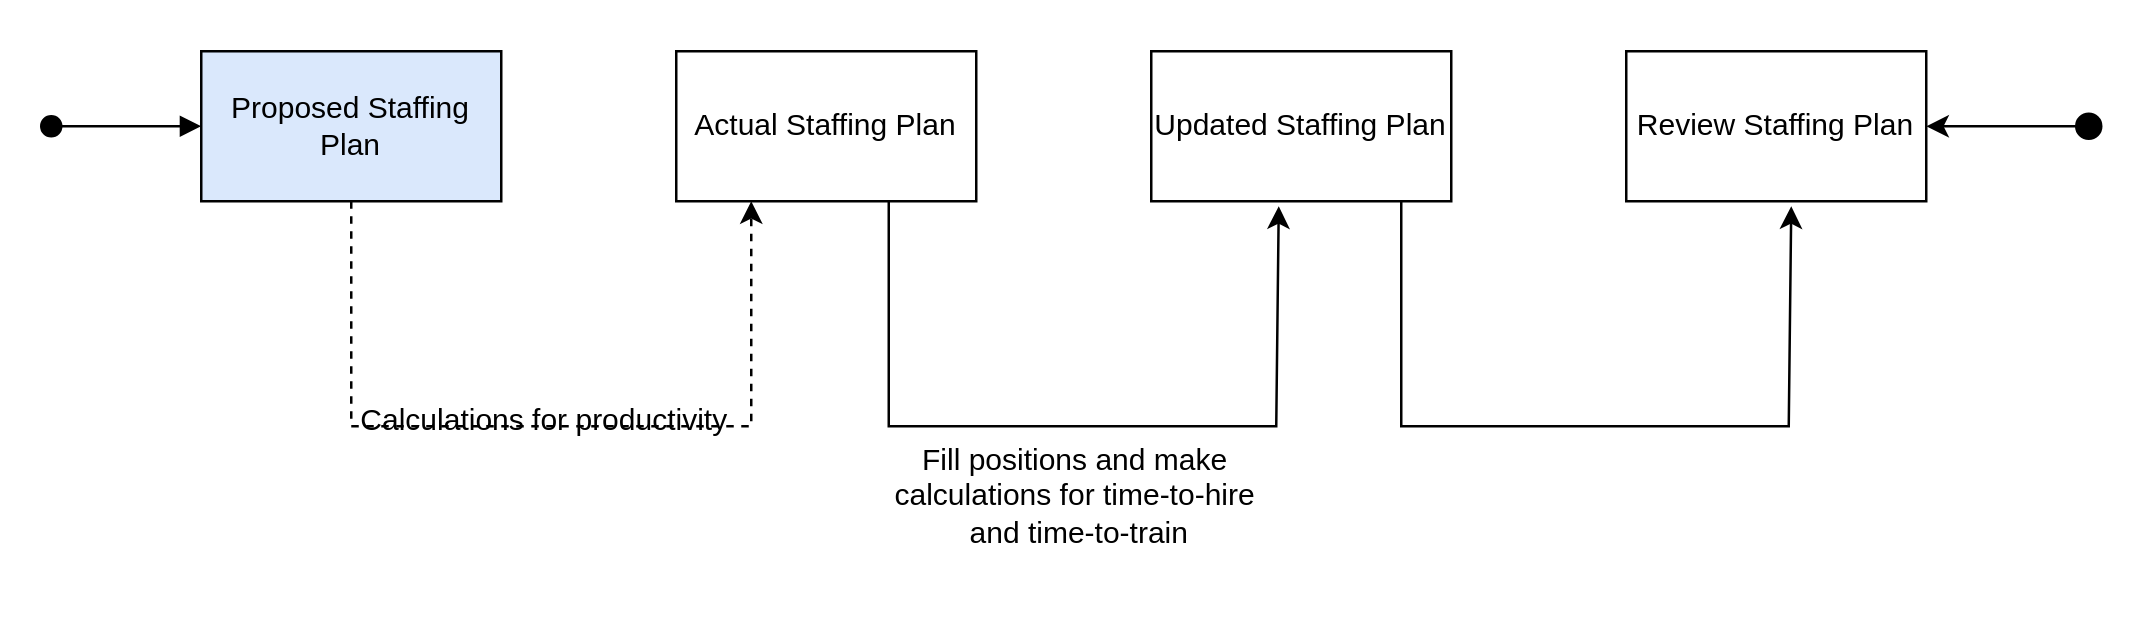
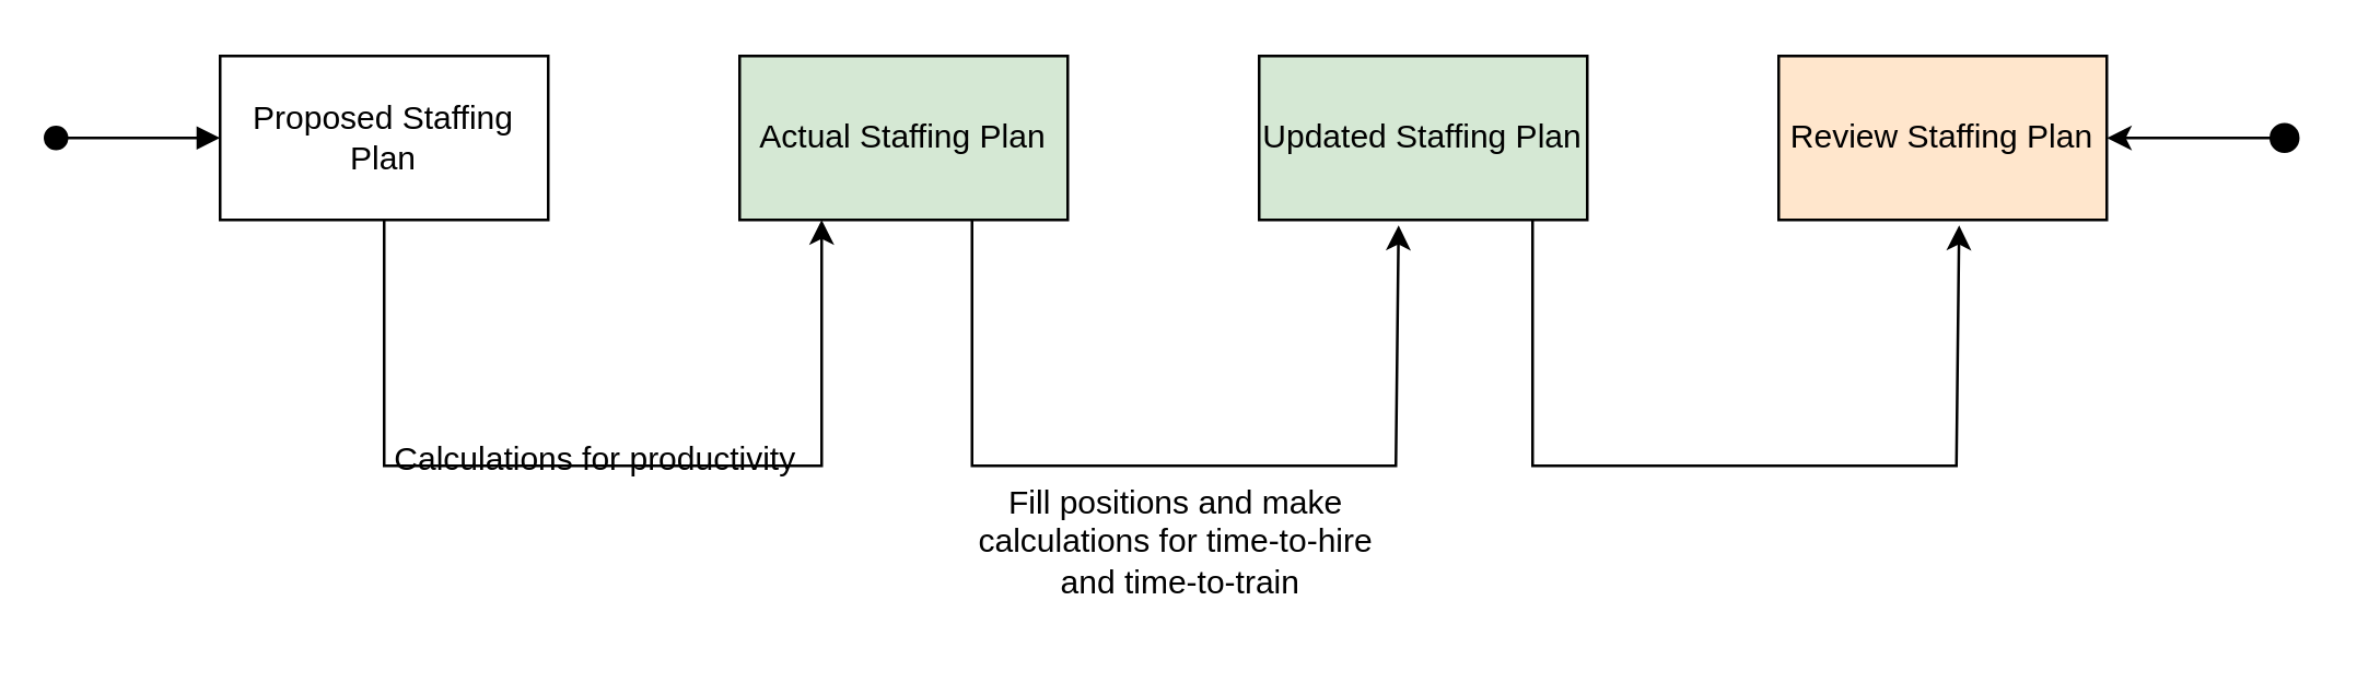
- <mxCell id="3" value="Proposed Staffing Plan" style="rounded=0;whiteSpace=wrap;html=1;fillColor=#dae8fc;" vertex="1" parent="1"><mxGeometry x="80" y="20" width="120" height="60" as="geometry" /></mxCell>
+ <mxCell id="3" value="Proposed Staffing Plan" style="rounded=0;whiteSpace=wrap;html=1;" vertex="1" parent="1"><mxGeometry x="80" y="20" width="120" height="60" as="geometry" /></mxCell>
- <mxCell id="4" value="Actual Staffing Plan" style="rounded=0;whiteSpace=wrap;html=1;" vertex="1" parent="1"><mxGeometry x="270" y="20" width="120" height="60" as="geometry" /></mxCell>
+ <mxCell id="4" value="Actual Staffing Plan" style="rounded=0;whiteSpace=wrap;html=1;fillColor=#d5e8d4;" vertex="1" parent="1"><mxGeometry x="270" y="20" width="120" height="60" as="geometry" /></mxCell>
- <mxCell id="5" value="Updated Staffing Plan" style="rounded=0;whiteSpace=wrap;html=1;" vertex="1" parent="1"><mxGeometry x="460" y="20" width="120" height="60" as="geometry" /></mxCell>
+ <mxCell id="5" value="Updated Staffing Plan" style="rounded=0;whiteSpace=wrap;html=1;fillColor=#d5e8d4;" vertex="1" parent="1"><mxGeometry x="460" y="20" width="120" height="60" as="geometry" /></mxCell>
- <mxCell id="6" value="Review Staffing Plan" style="rounded=0;whiteSpace=wrap;html=1;" vertex="1" parent="1"><mxGeometry x="650" y="20" width="120" height="60" as="geometry" /></mxCell>
+ <mxCell id="6" value="Review Staffing Plan" style="rounded=0;whiteSpace=wrap;html=1;fillColor=#ffe6cc;" vertex="1" parent="1"><mxGeometry x="650" y="20" width="120" height="60" as="geometry" /></mxCell>
- <mxCell id="7" value="" style="endArrow=classic;html=1;rounded=0;exitX=0.5;exitY=1;exitDx=0;exitDy=0;entryX=0.25;entryY=1;entryDx=0;entryDy=0;dashed=1;" edge="1" parent="1" source="3" target="4"><mxGeometry width="50" height="50" relative="1" as="geometry"><mxPoint x="150" y="170" as="sourcePoint" /><mxPoint x="370" y="170" as="targetPoint" /><Array as="points"><mxPoint x="140" y="170" /><mxPoint x="300" y="170" /><mxPoint x="300" y="130" /></Array></mxGeometry></mxCell>
+ <mxCell id="7" value="" style="endArrow=classic;html=1;rounded=0;exitX=0.5;exitY=1;exitDx=0;exitDy=0;entryX=0.25;entryY=1;entryDx=0;entryDy=0;" edge="1" parent="1" source="3" target="4"><mxGeometry width="50" height="50" relative="1" as="geometry"><mxPoint x="150" y="170" as="sourcePoint" /><mxPoint x="370" y="170" as="targetPoint" /><Array as="points"><mxPoint x="140" y="170" /><mxPoint x="300" y="170" /><mxPoint x="300" y="130" /></Array></mxGeometry></mxCell>
